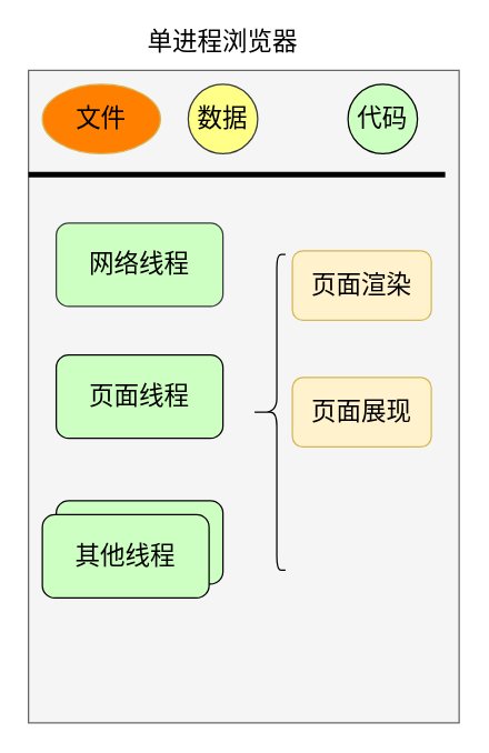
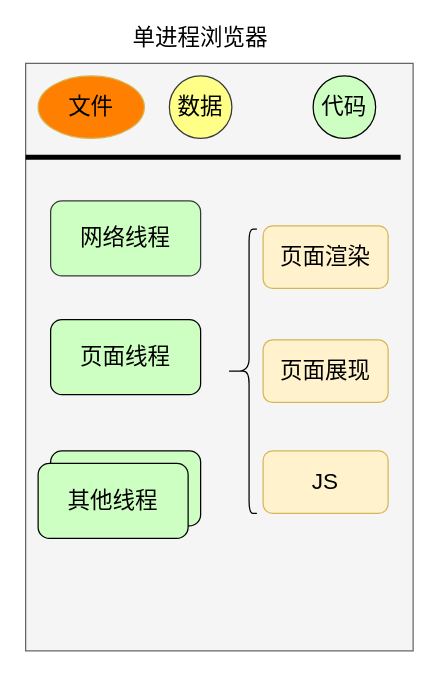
+ <mxCell id="15" value="&lt;span style=&quot;font-size: 18px&quot;&gt;JS&lt;/span&gt;" style="rounded=1;whiteSpace=wrap;html=1;fillColor=#fff2cc;strokeColor=#d6b656;" vertex="1" parent="1"><mxGeometry x="210" y="360" width="100" height="50" as="geometry" /></mxCell>
